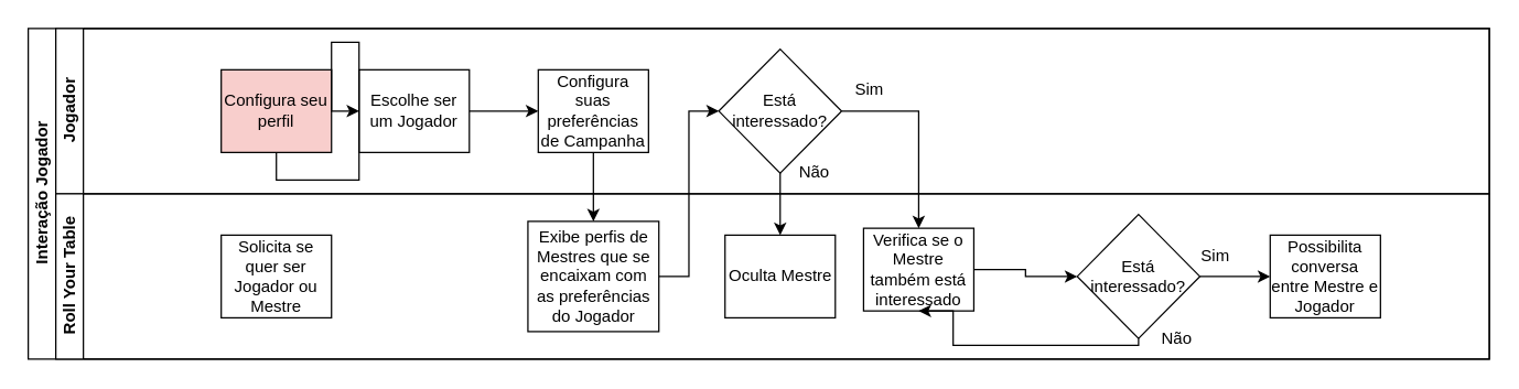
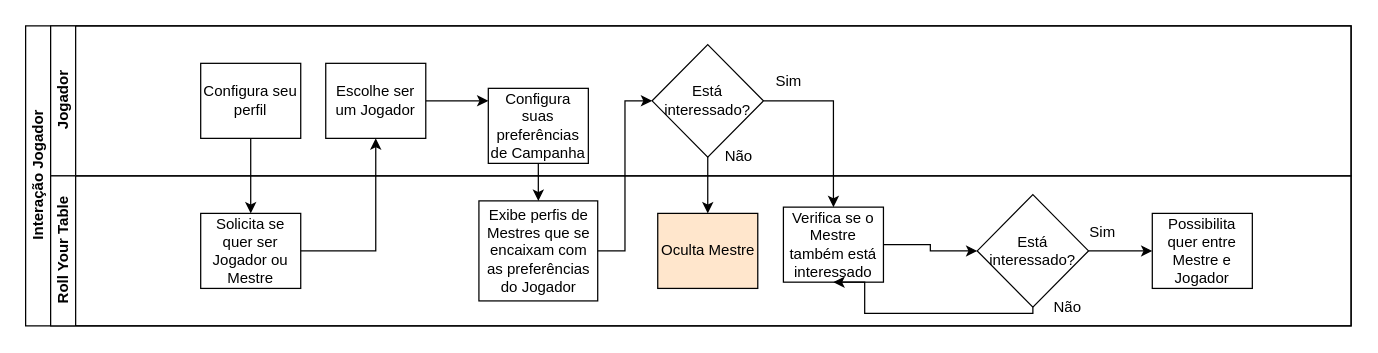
- <mxCell id="4" value="Configura seu perfil" style="rounded=0;whiteSpace=wrap;html=1;fontFamily=Helvetica;fontSize=12;fontColor=#000000;align=center;fillColor=#f8cecc;" parent="3" vertex="1"><mxGeometry x="120" y="30" width="80" height="60" as="geometry" /></mxCell>
+ <mxCell id="4" value="Configura seu perfil" style="rounded=0;whiteSpace=wrap;html=1;fontFamily=Helvetica;fontSize=12;fontColor=#000000;align=center;" parent="3" vertex="1"><mxGeometry x="120" y="30" width="80" height="60" as="geometry" /></mxCell>
- <mxCell id="7" value="Configura suas preferências de Campanha" style="rounded=0;whiteSpace=wrap;html=1;fontFamily=Helvetica;fontSize=12;fontColor=#000000;align=center;" vertex="1" parent="3"><mxGeometry x="350" y="30" width="80" height="60" as="geometry" /></mxCell>
+ <mxCell id="7" value="Configura suas preferências de Campanha" style="rounded=0;whiteSpace=wrap;html=1;fontFamily=Helvetica;fontSize=12;fontColor=#000000;align=center;" vertex="1" parent="3"><mxGeometry x="350" y="50" width="80" height="60" as="geometry" /></mxCell>
- <mxCell id="23" value="" style="edgeStyle=orthogonalEdgeStyle;rounded=0;orthogonalLoop=1;jettySize=auto;html=1;exitX=0.5;exitY=1;exitDx=0;exitDy=0;" edge="1" parent="2" source="4" target="6"><mxGeometry relative="1" as="geometry"><mxPoint x="110" y="70" as="sourcePoint" /><mxPoint x="150" y="70" as="targetPoint" /></mxGeometry></mxCell>
+ <mxCell id="23" value="" style="edgeStyle=orthogonalEdgeStyle;rounded=0;orthogonalLoop=1;jettySize=auto;html=1;exitX=0.5;exitY=1;exitDx=0;exitDy=0;entryX=0.5;entryY=0;entryDx=0;entryDy=0;" edge="1" parent="2" source="4" target="12"><mxGeometry relative="1" as="geometry"><mxPoint x="110" y="70" as="sourcePoint" /><mxPoint x="150" y="70" as="targetPoint" /></mxGeometry></mxCell>
+ <mxCell id="22" value="" style="edgeStyle=orthogonalEdgeStyle;rounded=0;orthogonalLoop=1;jettySize=auto;html=1;endArrow=classic;endFill=1;entryX=0.5;entryY=1;entryDx=0;entryDy=0;" parent="2" source="12" target="6" edge="1"><mxGeometry relative="1" as="geometry"><mxPoint x="280" y="180" as="targetPoint" /></mxGeometry></mxCell>
- <mxCell id="14" value="Oculta Mestre" style="rounded=0;whiteSpace=wrap;html=1;fontFamily=Helvetica;fontSize=12;fontColor=#000000;align=center;" vertex="1" parent="11"><mxGeometry x="485.5" y="30" width="80" height="60" as="geometry" /></mxCell>
+ <mxCell id="14" value="Oculta Mestre" style="rounded=0;whiteSpace=wrap;html=1;fontFamily=Helvetica;fontSize=12;fontColor=#000000;align=center;fillColor=#ffe6cc;" vertex="1" parent="11"><mxGeometry x="485.5" y="30" width="80" height="60" as="geometry" /></mxCell>
- <mxCell id="21" value="Possibilita conversa entre Mestre e Jogador" style="rounded=0;whiteSpace=wrap;html=1;fontFamily=Helvetica;fontSize=12;fontColor=#000000;align=center;" vertex="1" parent="11"><mxGeometry x="881" y="30" width="80" height="60" as="geometry" /></mxCell>
+ <mxCell id="21" value="Possibilita quer entre Mestre e Jogador" style="rounded=0;whiteSpace=wrap;html=1;fontFamily=Helvetica;fontSize=12;fontColor=#000000;align=center;" vertex="1" parent="11"><mxGeometry x="881" y="30" width="80" height="60" as="geometry" /></mxCell>
